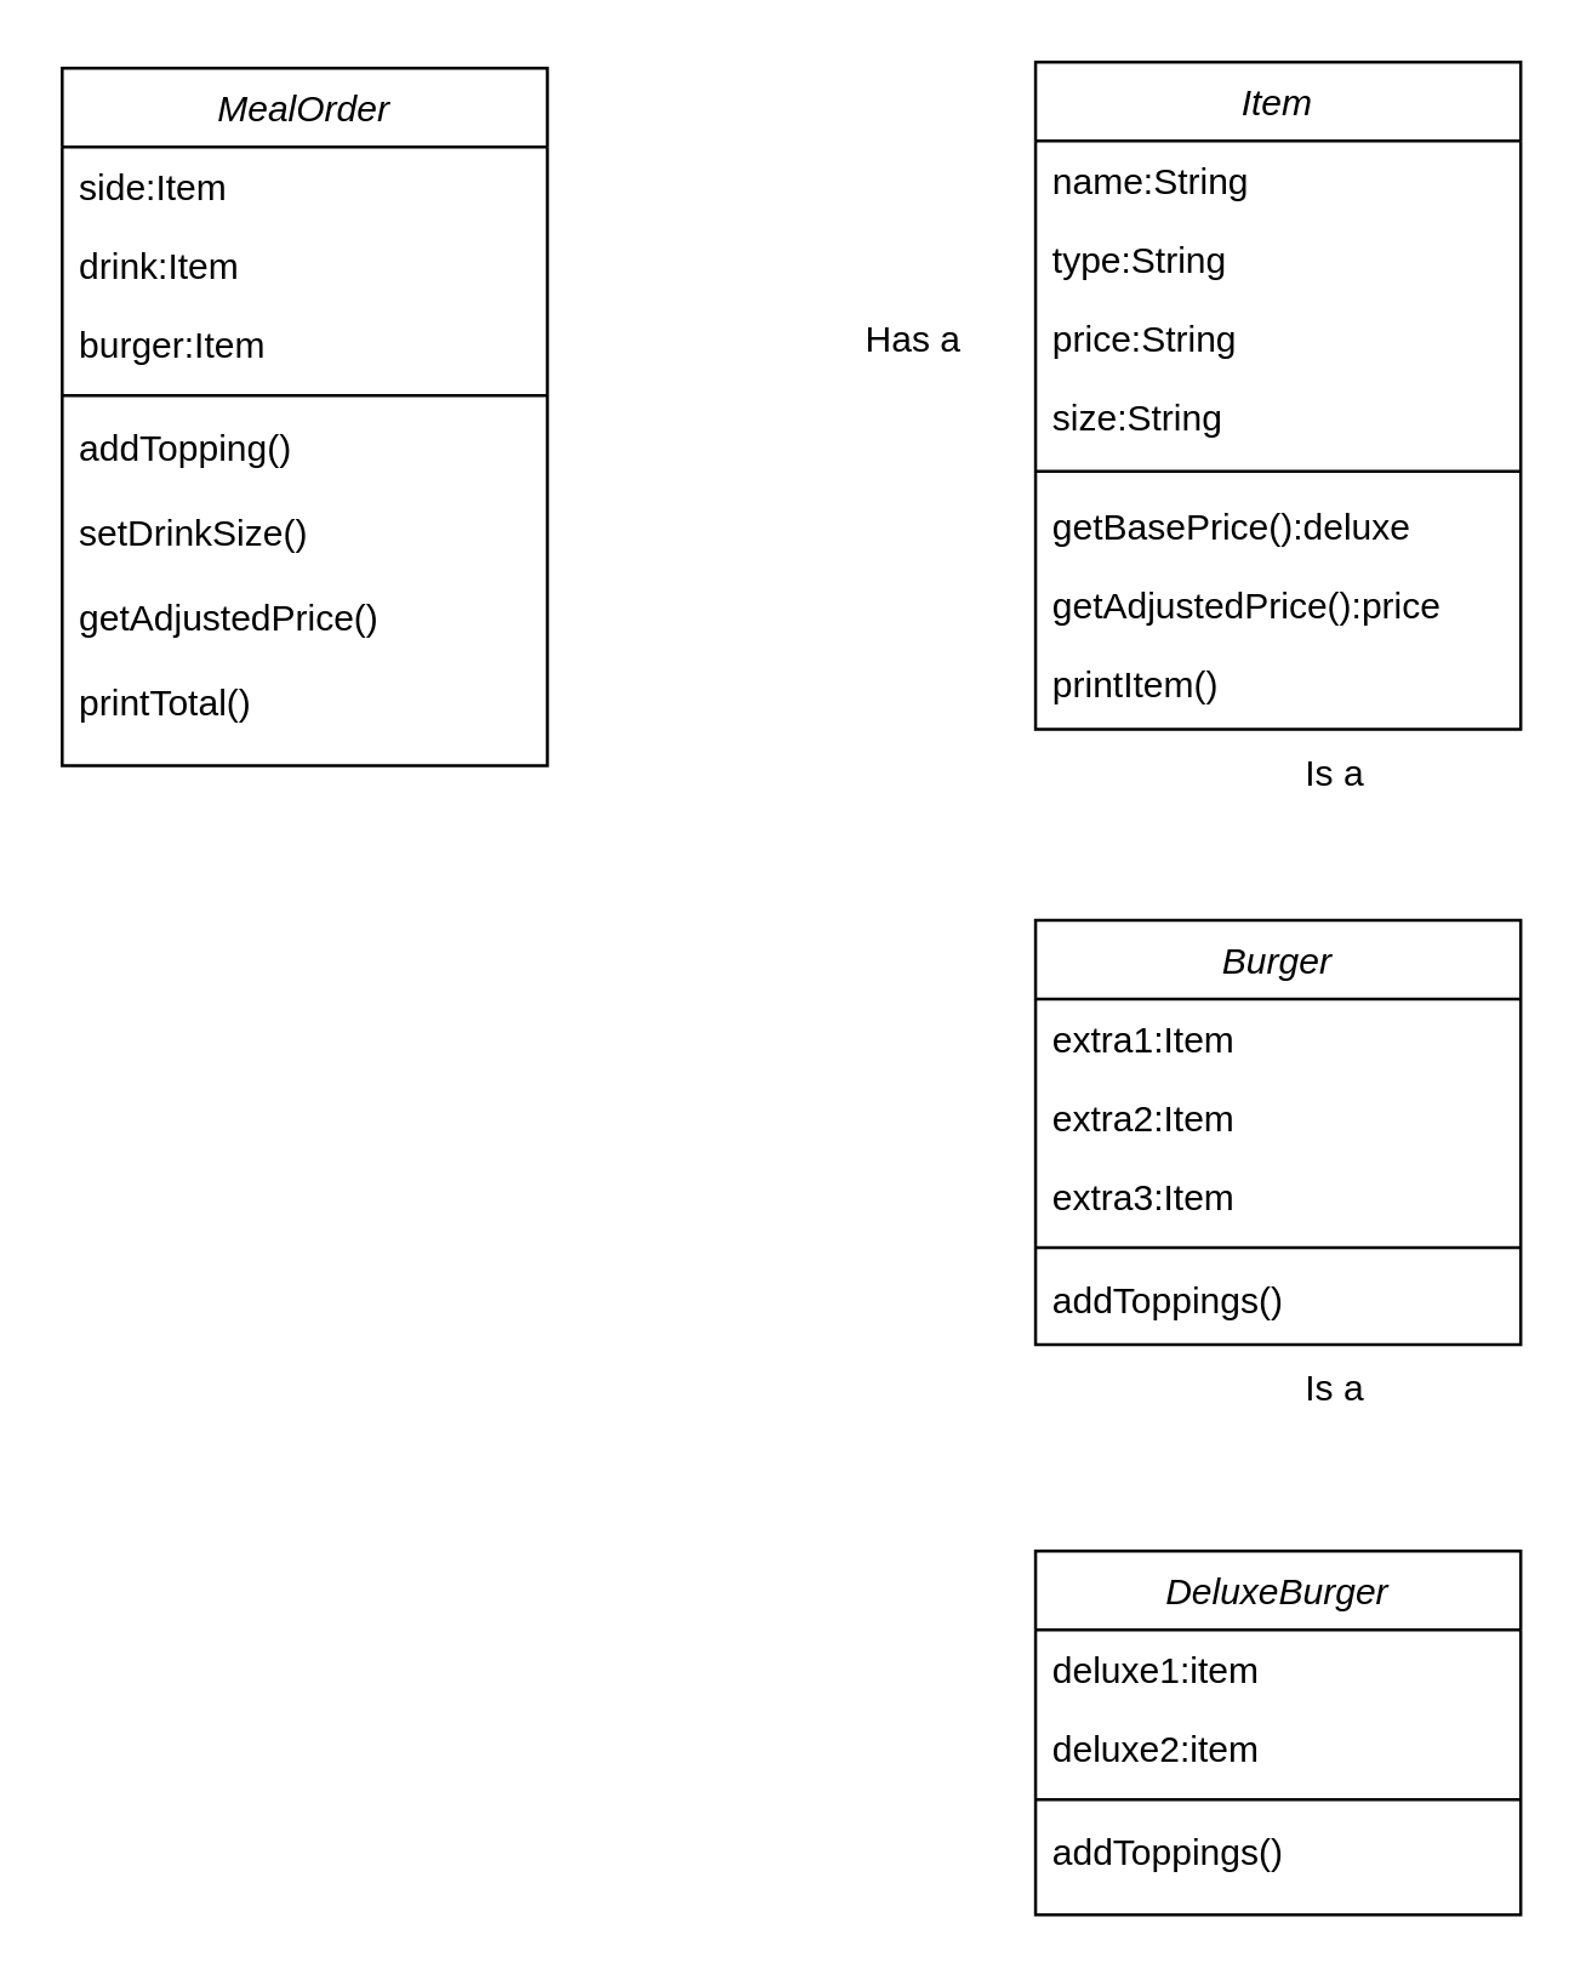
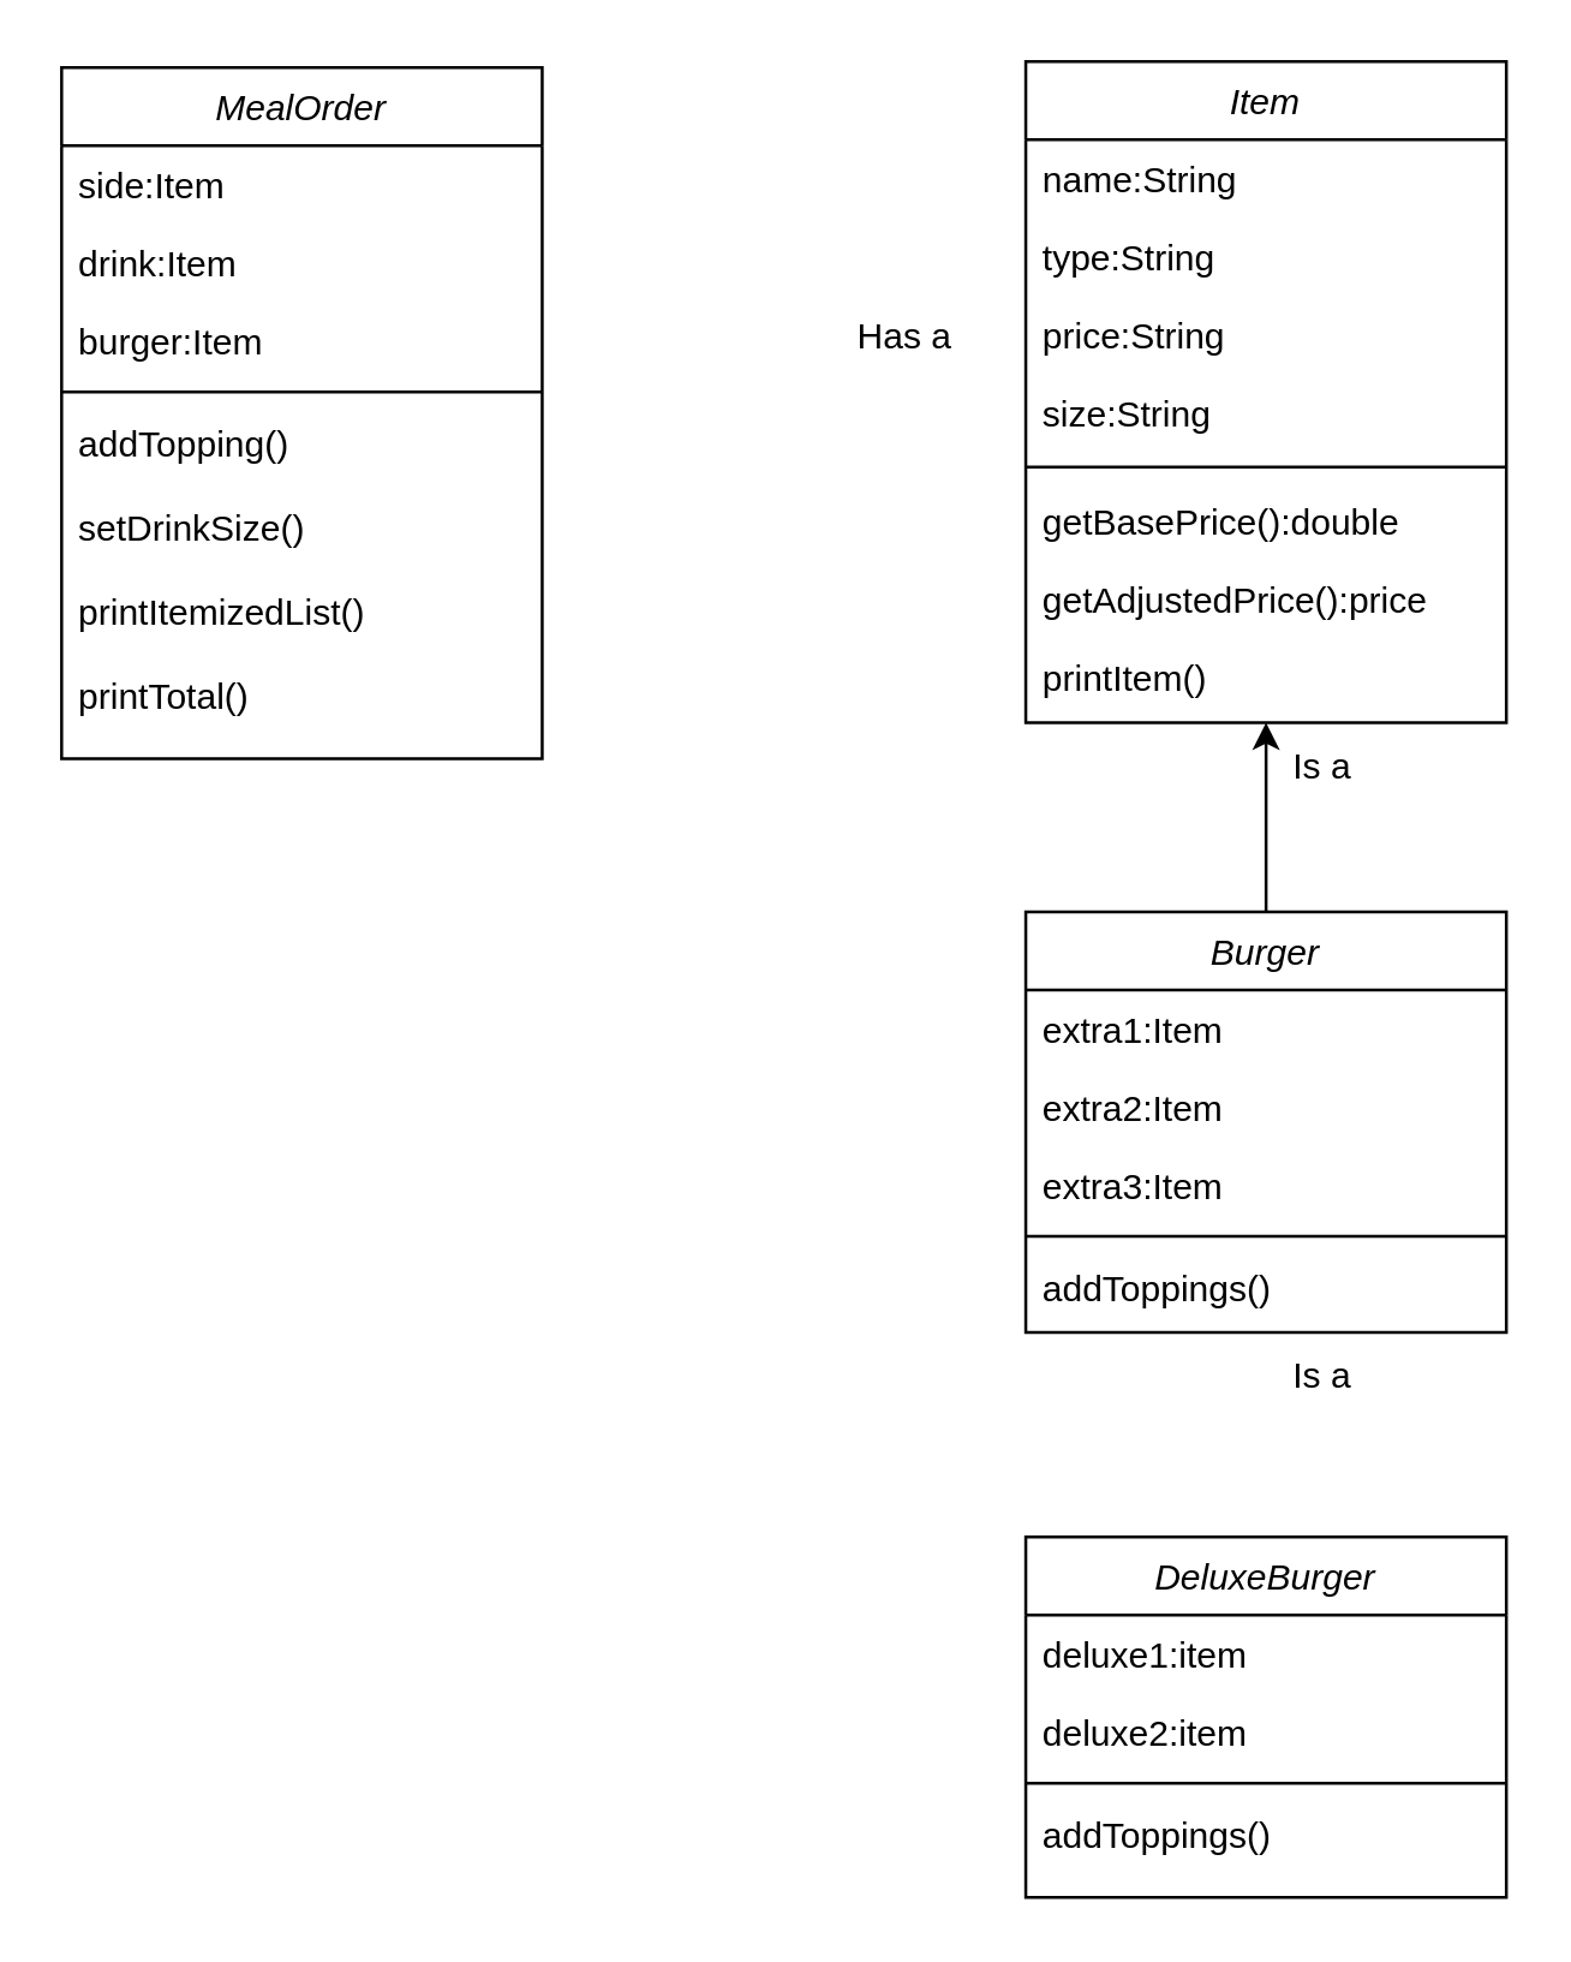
- <mxCell id="17" value="getBasePrice():deluxe" style="text;align=left;verticalAlign=top;spacingLeft=4;spacingRight=4;overflow=hidden;rotatable=0;points=[[0,0.5],[1,0.5]];portConstraint=eastwest;rounded=0;shadow=0;html=0;" vertex="1" parent="11"><mxGeometry y="140" width="160" height="26" as="geometry" /></mxCell>
+ <mxCell id="17" value="getBasePrice():double" style="text;align=left;verticalAlign=top;spacingLeft=4;spacingRight=4;overflow=hidden;rotatable=0;points=[[0,0.5],[1,0.5]];portConstraint=eastwest;rounded=0;shadow=0;html=0;" vertex="1" parent="11"><mxGeometry y="140" width="160" height="26" as="geometry" /></mxCell>
- <mxCell id="9" value="getAdjustedPrice()" style="text;align=left;verticalAlign=top;spacingLeft=4;spacingRight=4;overflow=hidden;rotatable=0;points=[[0,0.5],[1,0.5]];portConstraint=eastwest;" vertex="1" parent="2"><mxGeometry y="168" width="160" height="28" as="geometry" /></mxCell>
+ <mxCell id="9" value="printItemizedList()" style="text;align=left;verticalAlign=top;spacingLeft=4;spacingRight=4;overflow=hidden;rotatable=0;points=[[0,0.5],[1,0.5]];portConstraint=eastwest;" vertex="1" parent="2"><mxGeometry y="168" width="160" height="28" as="geometry" /></mxCell>
+ <mxCell id="20" style="edgeStyle=orthogonalEdgeStyle;rounded=0;orthogonalLoop=1;jettySize=auto;html=1;entryX=0.5;entryY=1;entryDx=0;entryDy=0;" edge="1" parent="1" source="21" target="11"><mxGeometry relative="1" as="geometry" /></mxCell>
